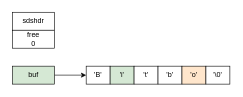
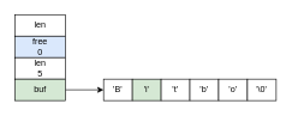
- <mxCell id="2" value="sdshdr" style="rounded=0;whiteSpace=wrap;html=1;fillColor=#ffffff;" vertex="1" parent="1"><mxGeometry x="20" y="20" width="70" height="30" as="geometry" /></mxCell>
+ <mxCell id="2" value="len" style="rounded=0;whiteSpace=wrap;html=1;fillColor=#ffffff;" vertex="1" parent="1"><mxGeometry x="20" y="20" width="70" height="30" as="geometry" /></mxCell>
- <mxCell id="3" value="free&lt;br&gt;0" style="rounded=0;whiteSpace=wrap;html=1;fillColor=#ffffff;" vertex="1" parent="1"><mxGeometry x="20" y="50" width="70" height="30" as="geometry" /></mxCell>
+ <mxCell id="3" value="free&lt;br&gt;0" style="rounded=0;whiteSpace=wrap;html=1;fillColor=#dae8fc;" vertex="1" parent="1"><mxGeometry x="20" y="50" width="70" height="30" as="geometry" /></mxCell>
+ <mxCell id="4" value="len&lt;br&gt;5" style="rounded=0;whiteSpace=wrap;html=1;fillColor=#ffffff;" vertex="1" parent="1"><mxGeometry x="20" y="80" width="70" height="30" as="geometry" /></mxCell>
- <mxCell id="11" value="'o'" style="rounded=0;whiteSpace=wrap;html=1;fillColor=#ffe6cc;" vertex="1" parent="1"><mxGeometry x="303" y="110" width="40" height="30" as="geometry" /></mxCell>
+ <mxCell id="11" value="'o'" style="rounded=0;whiteSpace=wrap;html=1;fillColor=#ffffff;" vertex="1" parent="1"><mxGeometry x="303" y="110" width="40" height="30" as="geometry" /></mxCell>
